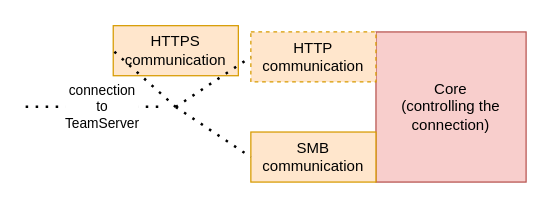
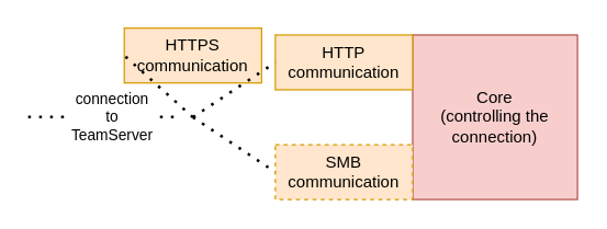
- <mxCell id="3" value="HTTP&lt;div&gt;&lt;span style=&quot;background-color: initial;&quot;&gt;communication&lt;/span&gt;&lt;/div&gt;" style="rounded=0;whiteSpace=wrap;html=1;fillColor=#ffe6cc;strokeColor=#d79b00;dashed=1;" vertex="1" parent="1"><mxGeometry x="200" y="25" width="100" height="40" as="geometry" /></mxCell>
+ <mxCell id="3" value="HTTP&lt;div&gt;&lt;span style=&quot;background-color: initial;&quot;&gt;communication&lt;/span&gt;&lt;/div&gt;" style="rounded=0;whiteSpace=wrap;html=1;fillColor=#ffe6cc;strokeColor=#d79b00;" vertex="1" parent="1"><mxGeometry x="200" y="25" width="100" height="40" as="geometry" /></mxCell>
- <mxCell id="5" value="SMB&lt;div&gt;&lt;span style=&quot;background-color: initial;&quot;&gt;communication&lt;/span&gt;&lt;/div&gt;" style="rounded=0;whiteSpace=wrap;html=1;fillColor=#ffe6cc;strokeColor=#d79b00;" vertex="1" parent="1"><mxGeometry x="200" y="105" width="100" height="40" as="geometry" /></mxCell>
+ <mxCell id="5" value="SMB&lt;div&gt;&lt;span style=&quot;background-color: initial;&quot;&gt;communication&lt;/span&gt;&lt;/div&gt;" style="rounded=0;whiteSpace=wrap;html=1;fillColor=#ffe6cc;strokeColor=#d79b00;dashed=1;" vertex="1" parent="1"><mxGeometry x="200" y="105" width="100" height="40" as="geometry" /></mxCell>
